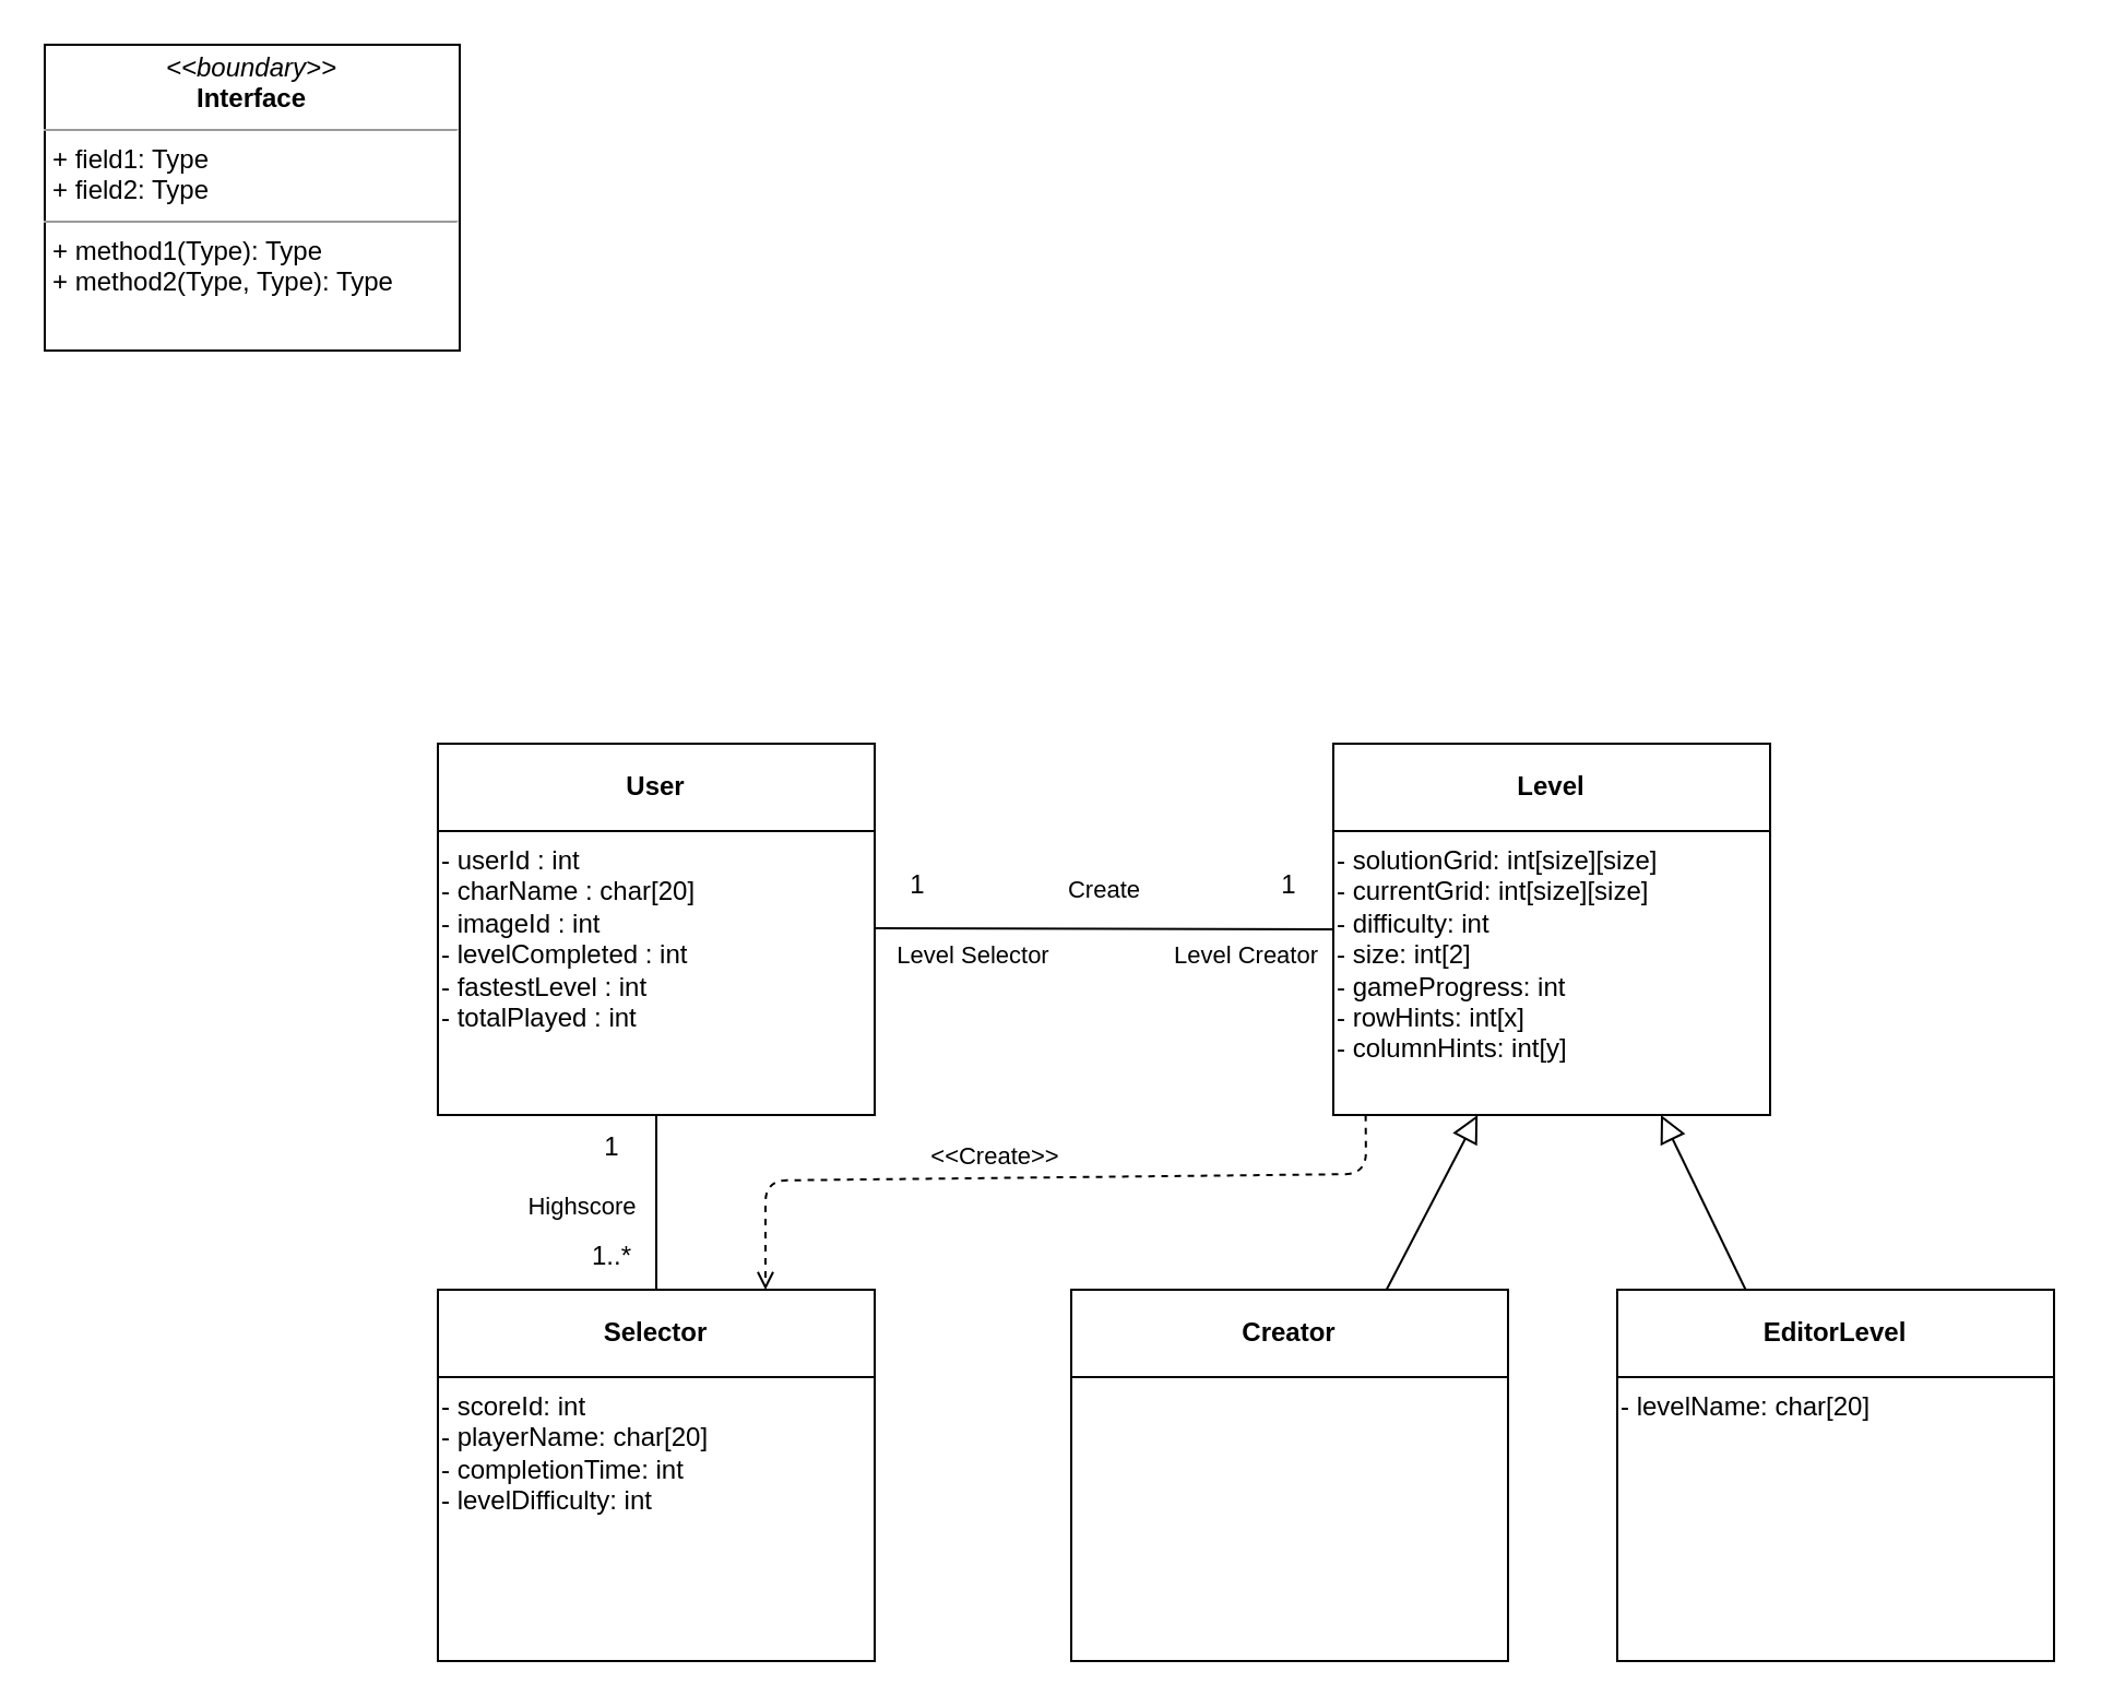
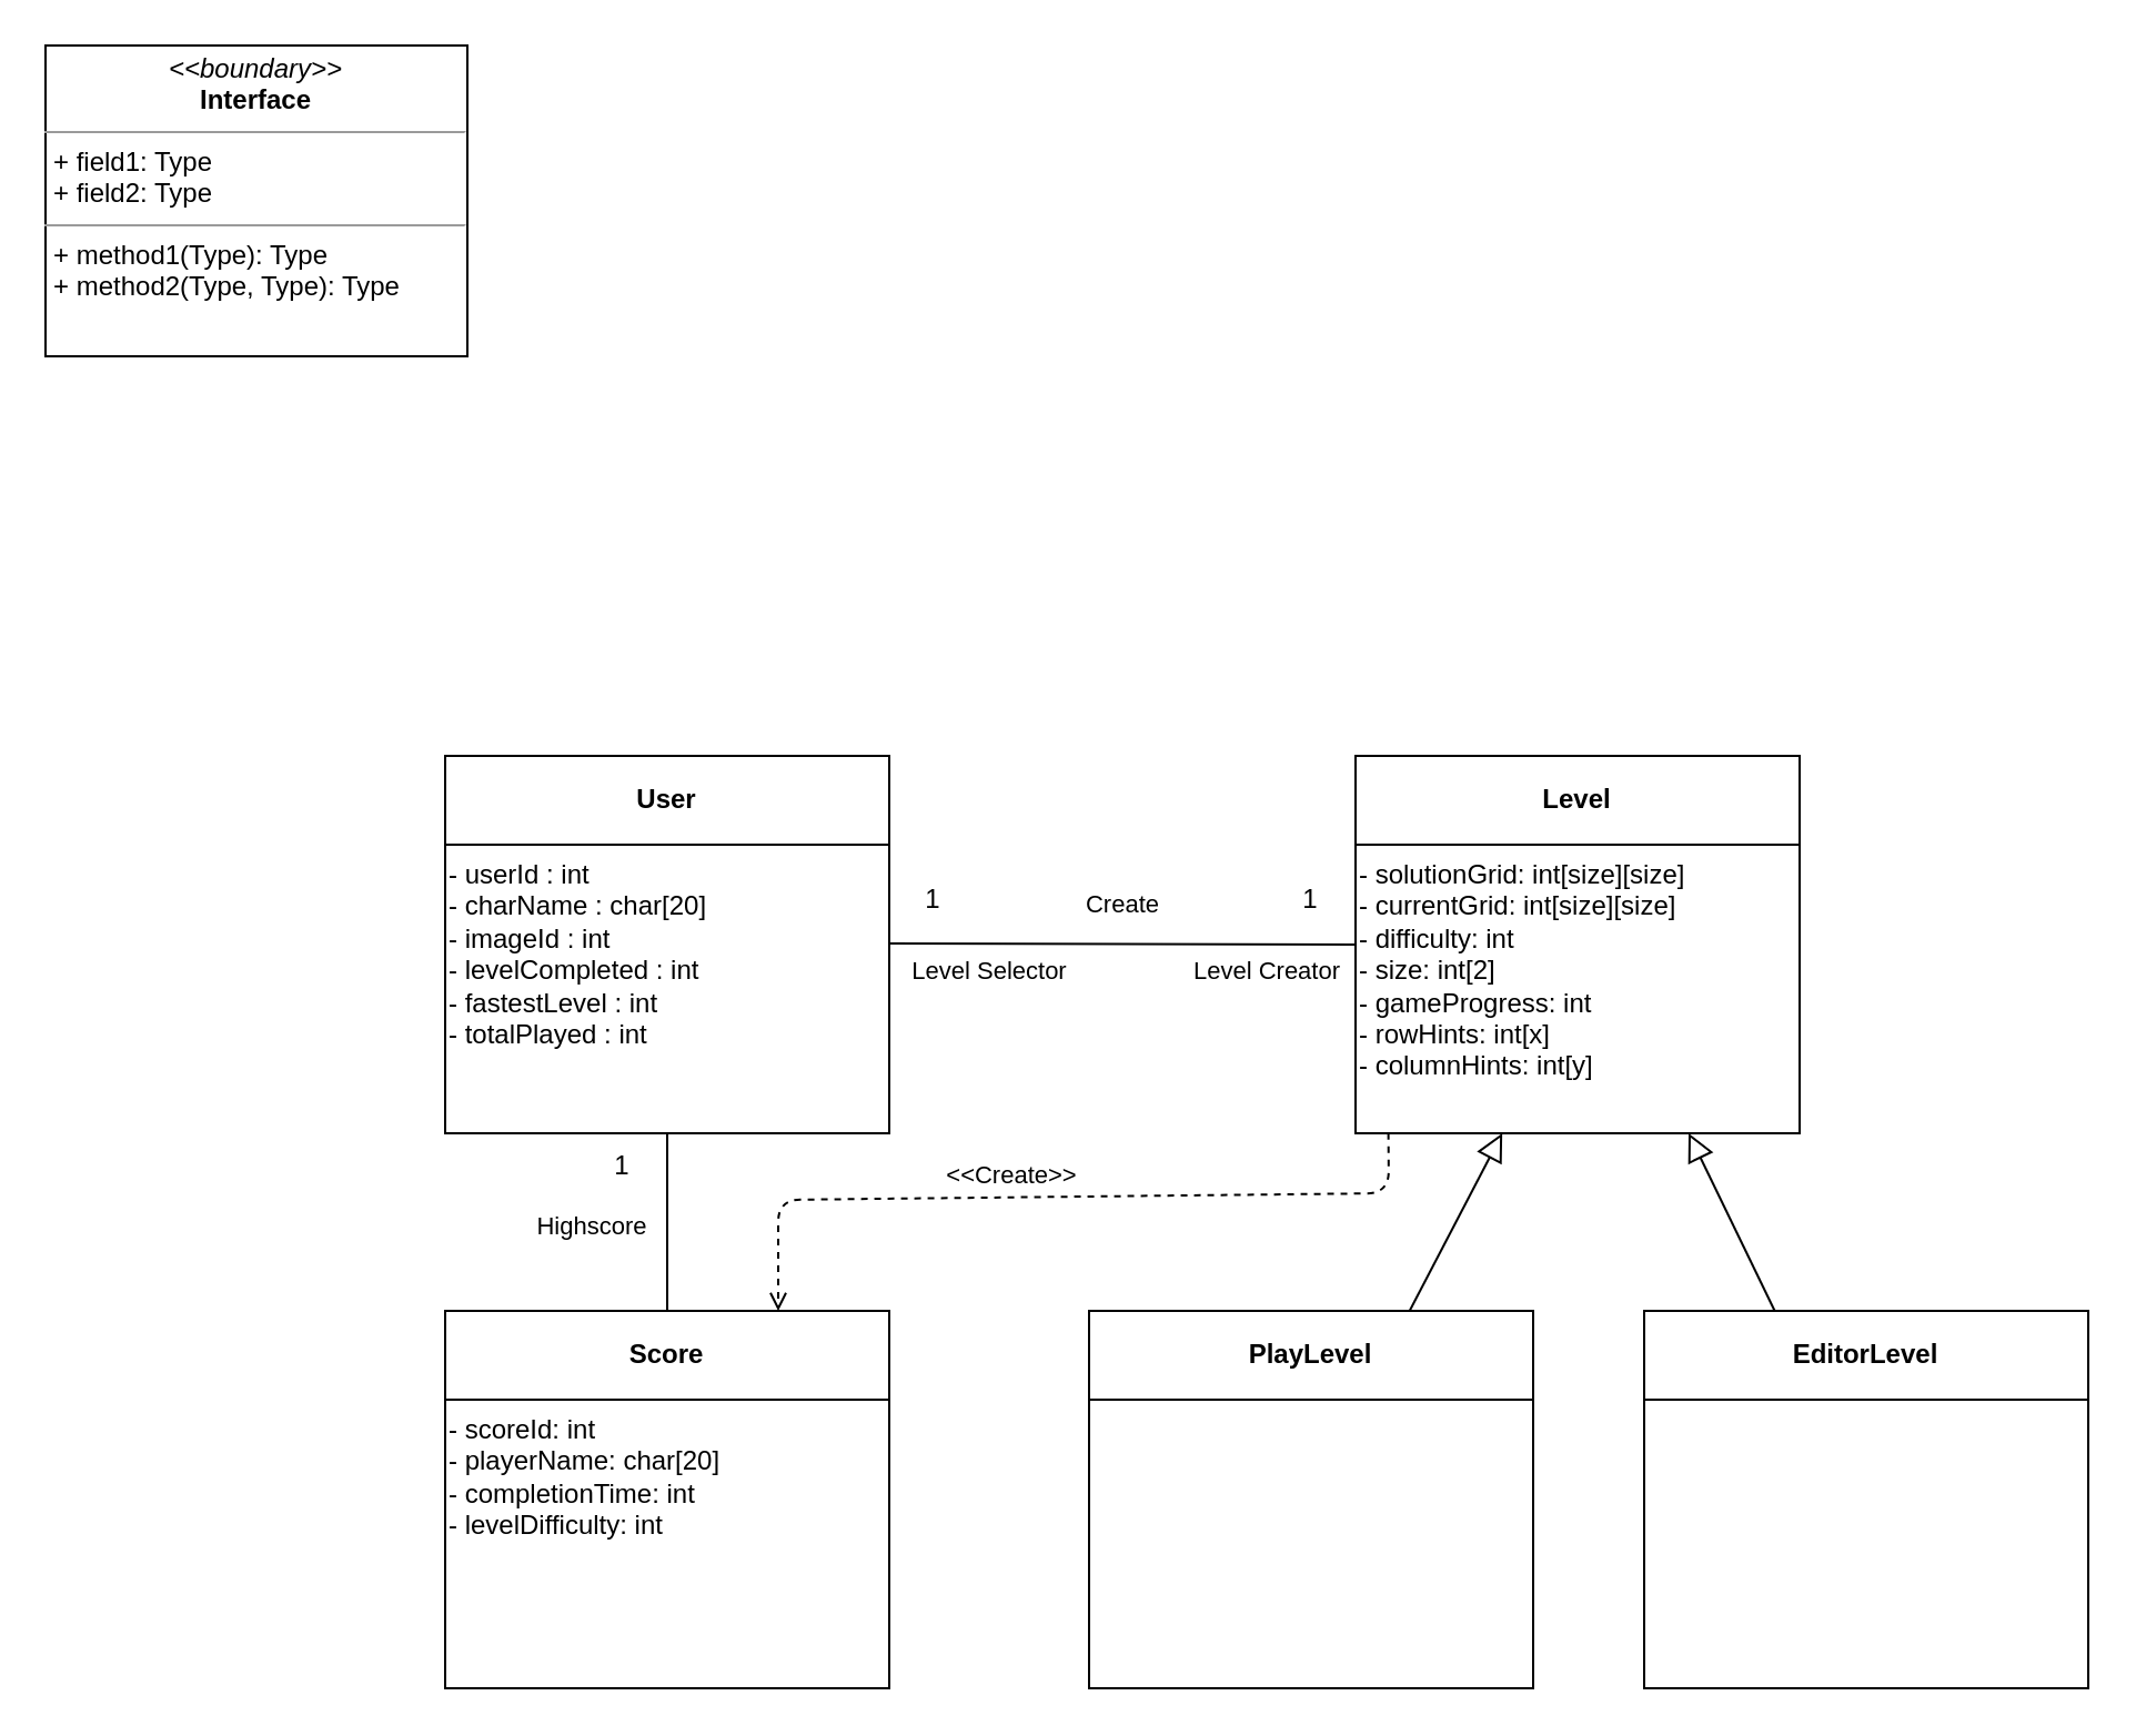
- <mxCell id="26" value="1..*" style="text;html=1;strokeColor=none;fillColor=none;align=center;verticalAlign=middle;whiteSpace=wrap;rounded=0;" vertex="1" parent="1"><mxGeometry x="250" y="560" width="60" height="30" as="geometry" /></mxCell>
- <mxCell id="20" value="Selector" style="swimlane;whiteSpace=wrap;html=1;startSize=40;" vertex="1" parent="1"><mxGeometry x="200" y="590" width="200" height="170" as="geometry" /></mxCell>
+ <mxCell id="20" value="Score" style="swimlane;whiteSpace=wrap;html=1;startSize=40;" vertex="1" parent="1"><mxGeometry x="200" y="590" width="200" height="170" as="geometry" /></mxCell>
- <mxCell id="13" value="Creator" style="swimlane;whiteSpace=wrap;html=1;startSize=40;" vertex="1" parent="1"><mxGeometry x="490" y="590" width="200" height="170" as="geometry" /></mxCell>
+ <mxCell id="13" value="PlayLevel" style="swimlane;whiteSpace=wrap;html=1;startSize=40;" vertex="1" parent="1"><mxGeometry x="490" y="590" width="200" height="170" as="geometry" /></mxCell>
- <mxCell id="17" value="- levelName: char[20]" style="rounded=0;whiteSpace=wrap;html=1;align=left;labelPosition=center;verticalLabelPosition=middle;verticalAlign=top;" vertex="1" parent="16"><mxGeometry y="40" width="200" height="130" as="geometry" /></mxCell>
